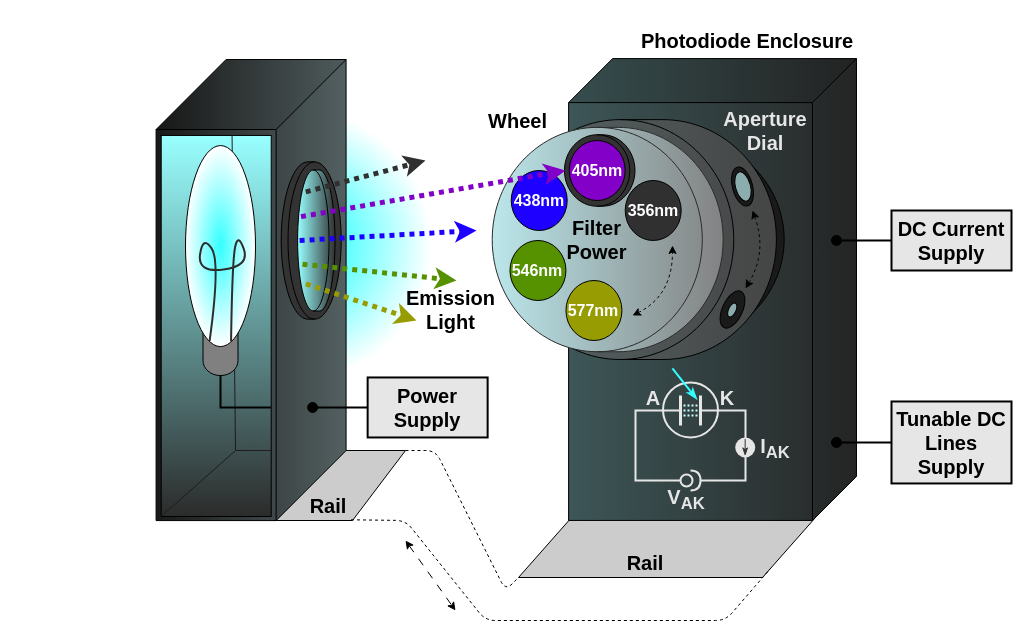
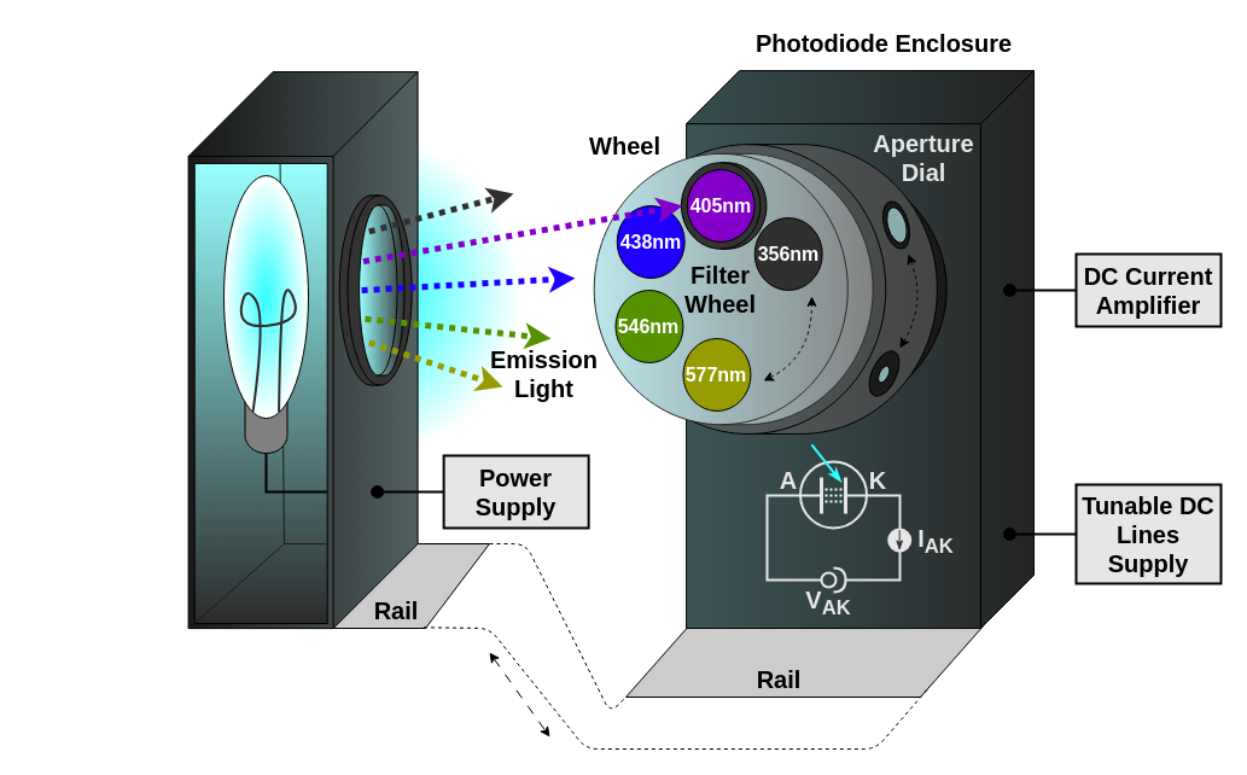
- <mxCell id="30" value="&lt;font style=&quot;font-size: 20px;&quot;&gt;&lt;b style=&quot;font-size: 20px;&quot;&gt;Photodiode Enclosure&lt;/b&gt;&lt;/font&gt;" style="text;html=1;strokeColor=none;fillColor=none;align=center;verticalAlign=middle;whiteSpace=wrap;rounded=0;fontSize=20;" parent="1" vertex="1"><mxGeometry x="615.86" y="25" width="262.28" height="30" as="geometry" /></mxCell>
+ <mxCell id="30" value="&lt;font style=&quot;font-size: 20px;&quot;&gt;&lt;b style=&quot;font-size: 20px;&quot;&gt;Photodiode Enclosure&lt;/b&gt;&lt;/font&gt;" style="text;html=1;strokeColor=none;fillColor=none;align=center;verticalAlign=middle;whiteSpace=wrap;rounded=0;fontSize=20;" parent="1" vertex="1"><mxGeometry x="600.86" y="20" width="262.28" height="30" as="geometry" /></mxCell>
- <mxCell id="28" value="&lt;font style=&quot;font-size: 20px;&quot;&gt;&lt;b style=&quot;font-size: 20px;&quot;&gt;Filter Power&lt;/b&gt;&lt;/font&gt;" style="text;html=1;strokeColor=none;fillColor=none;align=center;verticalAlign=middle;whiteSpace=wrap;rounded=0;fontSize=20;" parent="1" vertex="1"><mxGeometry x="558.46" y="224.06" width="76.54" height="30" as="geometry" /></mxCell>
+ <mxCell id="28" value="&lt;font style=&quot;font-size: 20px;&quot;&gt;&lt;b style=&quot;font-size: 20px;&quot;&gt;Filter Wheel&lt;/b&gt;&lt;/font&gt;" style="text;html=1;strokeColor=none;fillColor=none;align=center;verticalAlign=middle;whiteSpace=wrap;rounded=0;fontSize=20;" parent="1" vertex="1"><mxGeometry x="558.46" y="224.06" width="76.54" height="30" as="geometry" /></mxCell>
- <mxCell id="34" value="&lt;font style=&quot;font-size: 20px;&quot;&gt;&lt;b style=&quot;font-size: 20px;&quot;&gt;DC Current Supply&lt;/b&gt;&lt;/font&gt;" style="rounded=0;whiteSpace=wrap;html=1;strokeWidth=2;fillColor=#E6E6E6;fontSize=20;" parent="1" vertex="1"><mxGeometry x="891" y="210" width="120" height="60" as="geometry" /></mxCell>
+ <mxCell id="34" value="&lt;font style=&quot;font-size: 20px;&quot;&gt;&lt;b style=&quot;font-size: 20px;&quot;&gt;DC Current Amplifier&lt;/b&gt;&lt;/font&gt;" style="rounded=0;whiteSpace=wrap;html=1;strokeWidth=2;fillColor=#E6E6E6;fontSize=20;" parent="1" vertex="1"><mxGeometry x="891" y="210" width="120" height="60" as="geometry" /></mxCell>
